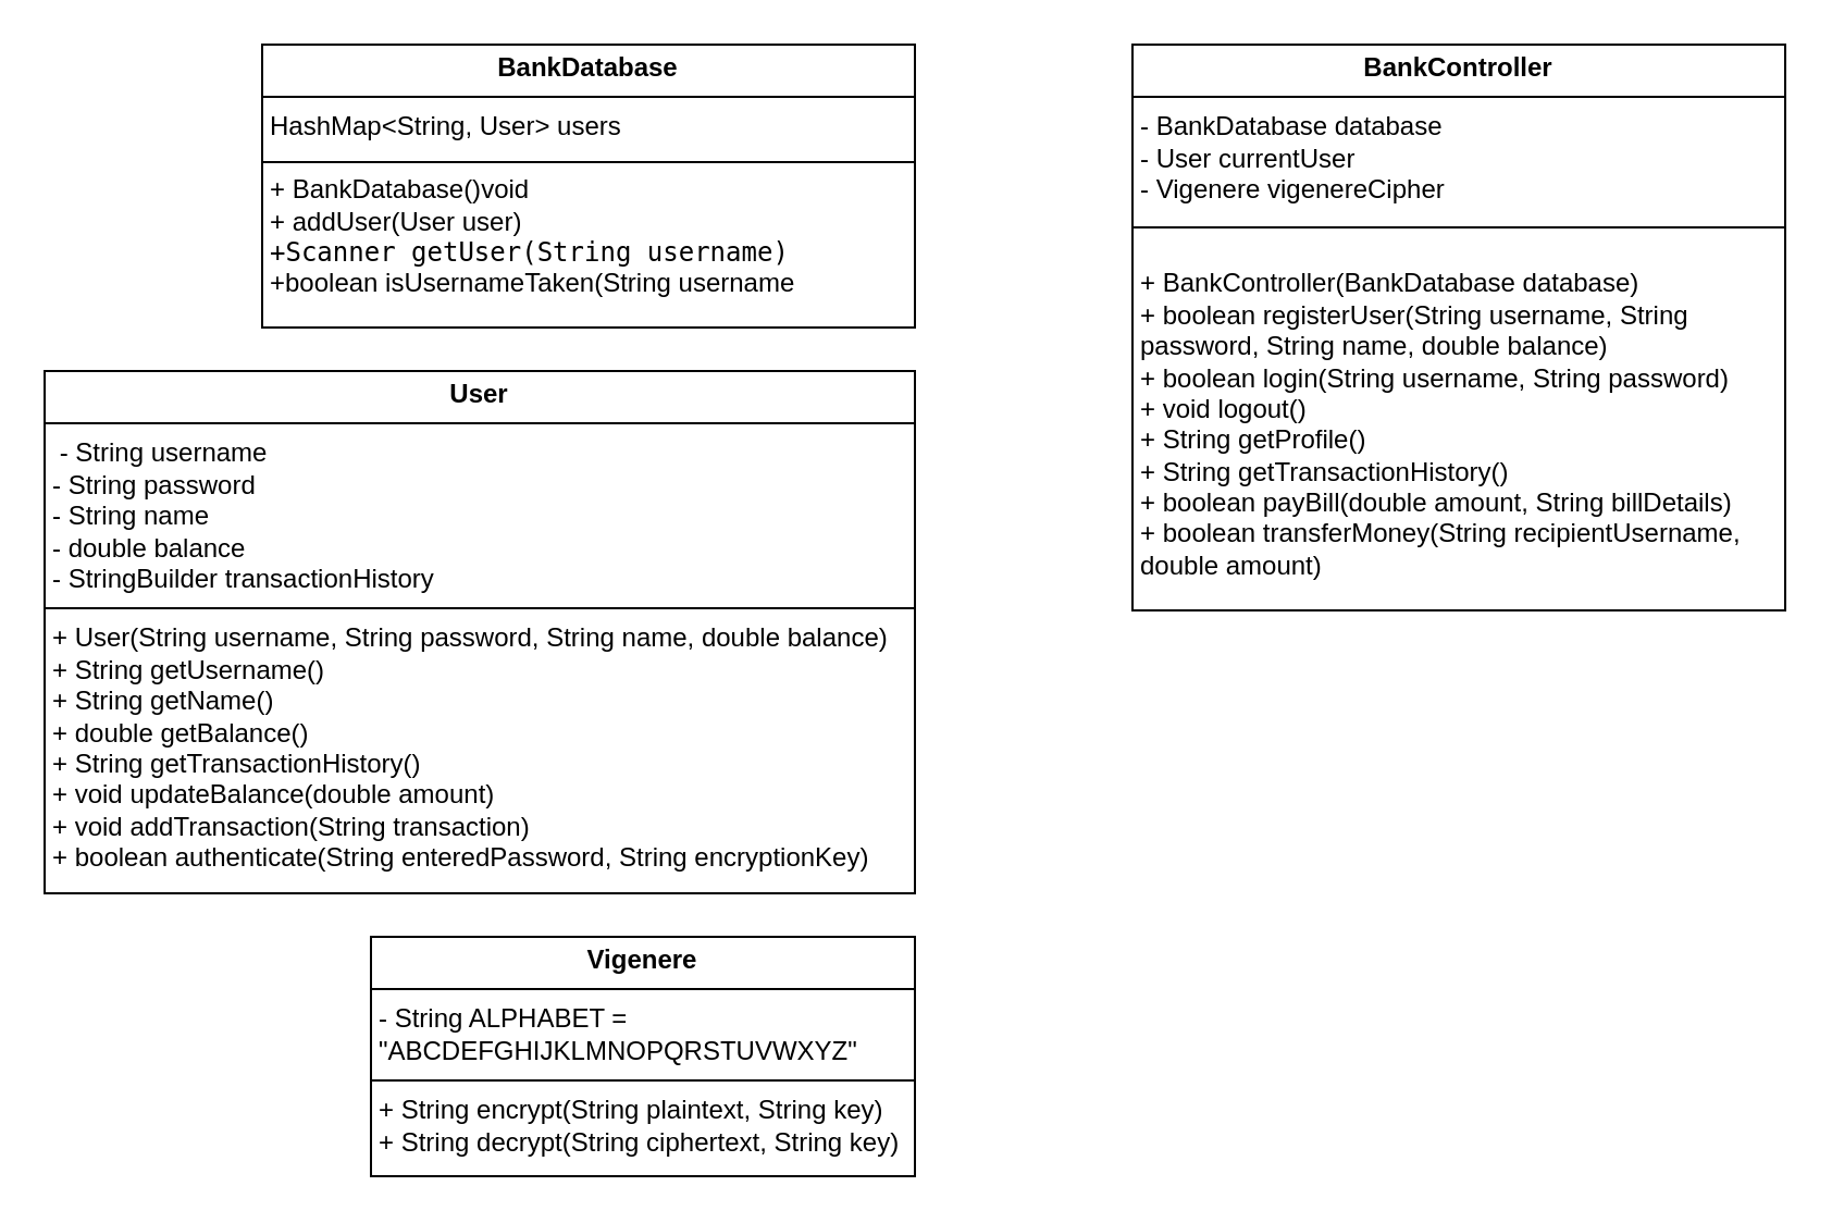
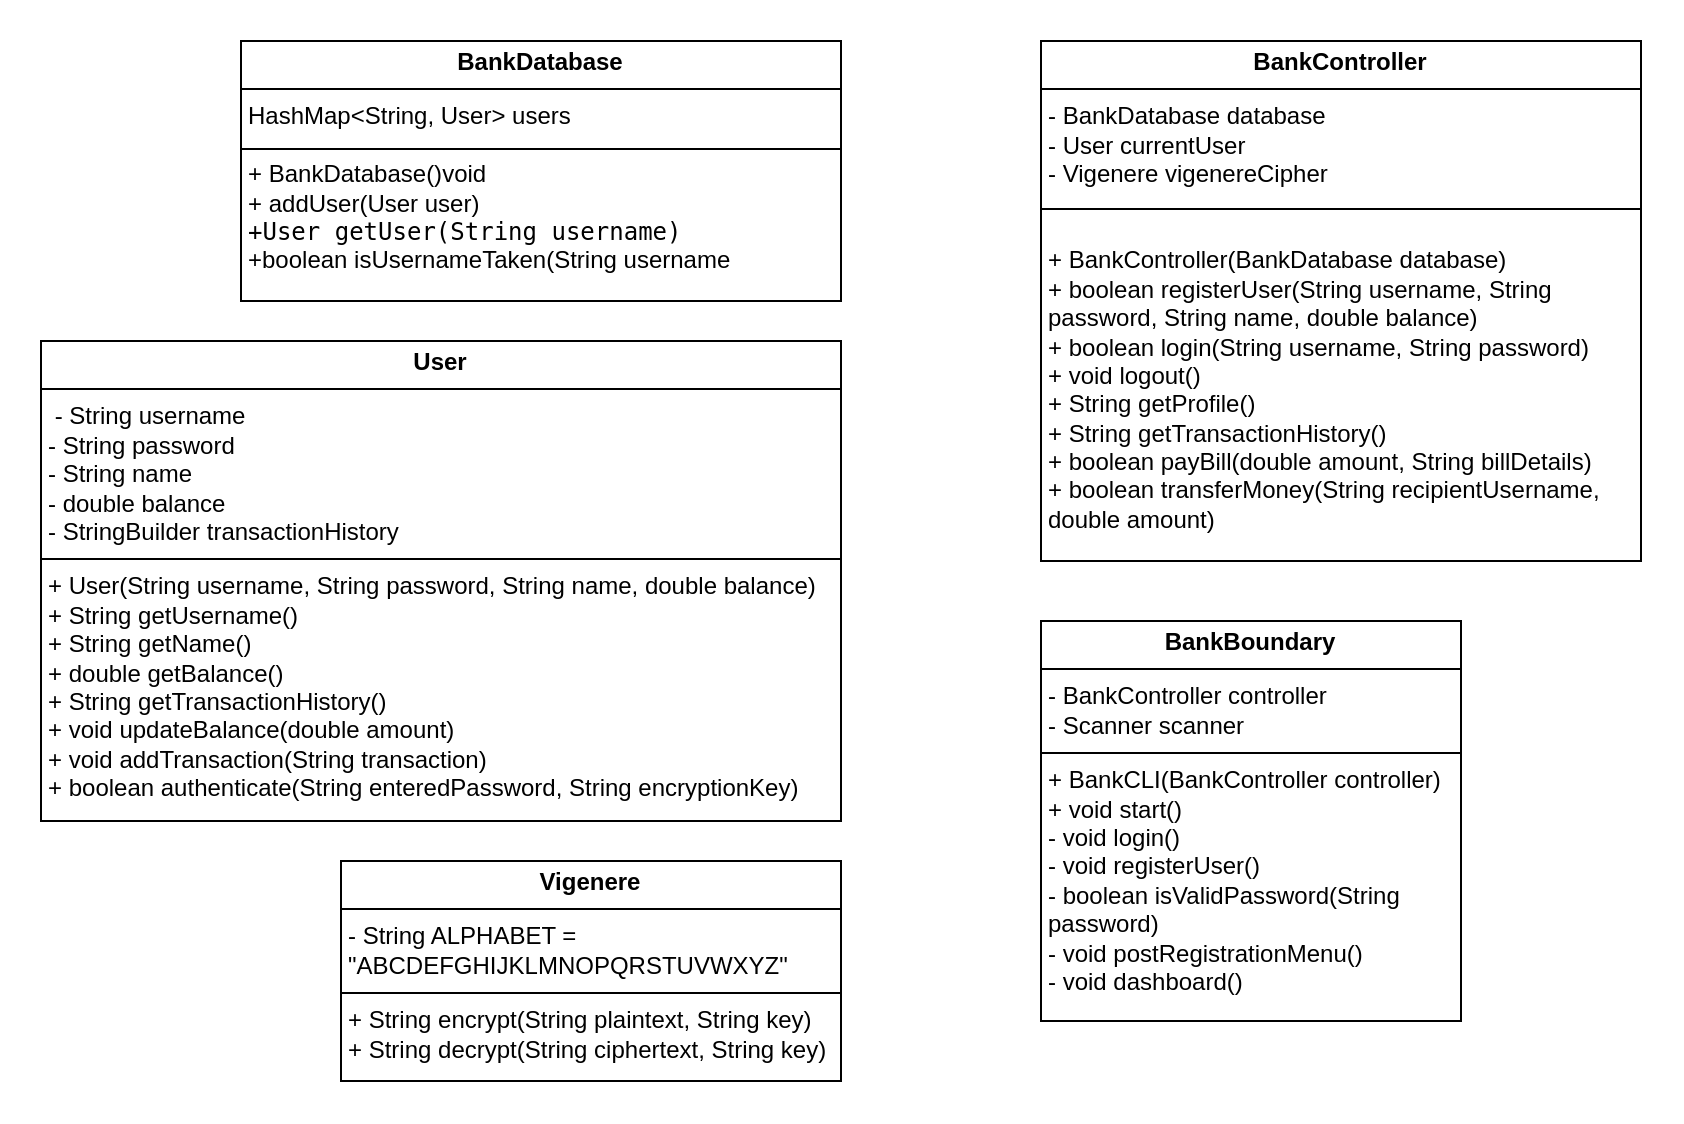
- <mxCell id="7" value="&lt;p style=&quot;margin:0px;margin-top:4px;text-align:center;&quot;&gt;&lt;b&gt;BankDatabase&lt;/b&gt;&lt;/p&gt;&lt;hr size=&quot;1&quot; style=&quot;border-style:solid;&quot;&gt;&lt;p style=&quot;margin:0px;margin-left:4px;&quot;&gt;HashMap&amp;lt;String, User&amp;gt; users&lt;/p&gt;&lt;p style=&quot;margin:0px;margin-left:4px;&quot;&gt;&lt;br&gt;&lt;/p&gt;&lt;p style=&quot;margin:0px;margin-left:4px;&quot;&gt;&lt;span style=&quot;background-color: initial;&quot;&gt;+ BankDatabase()&lt;/span&gt;&lt;span style=&quot;background-color: initial;&quot;&gt;void&lt;/span&gt;&lt;/p&gt;&lt;p style=&quot;margin:0px;margin-left:4px;&quot;&gt;&lt;span style=&quot;background-color: initial;&quot;&gt;+ addUser(User user)&lt;/span&gt;&lt;/p&gt;&lt;p style=&quot;margin:0px;margin-left:4px;&quot;&gt;&lt;code style=&quot;background-color: initial;&quot;&gt;+Scanner getUser(String username)&lt;/code&gt;&lt;/p&gt;&lt;p style=&quot;margin:0px;margin-left:4px;&quot;&gt;&lt;span style=&quot;background-color: initial;&quot;&gt;+boolean isUsernameTaken(String username&lt;/span&gt;&lt;/p&gt;" style="verticalAlign=top;align=left;overflow=fill;html=1;whiteSpace=wrap;" parent="1" vertex="1"><mxGeometry x="120" y="20" width="300" height="130" as="geometry" /></mxCell>
+ <mxCell id="7" value="&lt;p style=&quot;margin:0px;margin-top:4px;text-align:center;&quot;&gt;&lt;b&gt;BankDatabase&lt;/b&gt;&lt;/p&gt;&lt;hr size=&quot;1&quot; style=&quot;border-style:solid;&quot;&gt;&lt;p style=&quot;margin:0px;margin-left:4px;&quot;&gt;HashMap&amp;lt;String, User&amp;gt; users&lt;/p&gt;&lt;p style=&quot;margin:0px;margin-left:4px;&quot;&gt;&lt;br&gt;&lt;/p&gt;&lt;p style=&quot;margin:0px;margin-left:4px;&quot;&gt;&lt;span style=&quot;background-color: initial;&quot;&gt;+ BankDatabase()&lt;/span&gt;&lt;span style=&quot;background-color: initial;&quot;&gt;void&lt;/span&gt;&lt;/p&gt;&lt;p style=&quot;margin:0px;margin-left:4px;&quot;&gt;&lt;span style=&quot;background-color: initial;&quot;&gt;+ addUser(User user)&lt;/span&gt;&lt;/p&gt;&lt;p style=&quot;margin:0px;margin-left:4px;&quot;&gt;&lt;code style=&quot;background-color: initial;&quot;&gt;+User getUser(String username)&lt;/code&gt;&lt;/p&gt;&lt;p style=&quot;margin:0px;margin-left:4px;&quot;&gt;&lt;span style=&quot;background-color: initial;&quot;&gt;+boolean isUsernameTaken(String username&lt;/span&gt;&lt;/p&gt;" style="verticalAlign=top;align=left;overflow=fill;html=1;whiteSpace=wrap;" parent="1" vertex="1"><mxGeometry x="120" y="20" width="300" height="130" as="geometry" /></mxCell>
+ <mxCell id="5" value="&lt;p style=&quot;margin:0px;margin-top:4px;text-align:center;&quot;&gt;&lt;b&gt;BankBoundary&lt;/b&gt;&lt;/p&gt;&lt;hr size=&quot;1&quot; style=&quot;border-style:solid;&quot;&gt;&lt;p style=&quot;margin:0px;margin-left:4px;&quot;&gt;- BankController controller&lt;/p&gt;&lt;p style=&quot;margin:0px;margin-left:4px;&quot;&gt;- Scanner scanner&lt;/p&gt;&lt;hr size=&quot;1&quot; style=&quot;border-style:solid;&quot;&gt;&lt;p style=&quot;margin:0px;margin-left:4px;&quot;&gt;+&amp;nbsp;BankCLI(BankController controller)&lt;/p&gt;&lt;p style=&quot;margin:0px;margin-left:4px;&quot;&gt;+ void start()&lt;/p&gt;&lt;p style=&quot;margin:0px;margin-left:4px;&quot;&gt;- void login()&lt;/p&gt;&lt;p style=&quot;margin:0px;margin-left:4px;&quot;&gt;- void registerUser()&lt;/p&gt;&lt;p style=&quot;margin:0px;margin-left:4px;&quot;&gt;- boolean isValidPassword(String password)&lt;/p&gt;&lt;p style=&quot;margin:0px;margin-left:4px;&quot;&gt;- void postRegistrationMenu()&lt;/p&gt;&lt;p style=&quot;margin:0px;margin-left:4px;&quot;&gt;- void dashboard()&lt;/p&gt;" style="verticalAlign=top;align=left;overflow=fill;html=1;whiteSpace=wrap;" parent="1" vertex="1"><mxGeometry x="520" y="310" width="210" height="200" as="geometry" /></mxCell>
